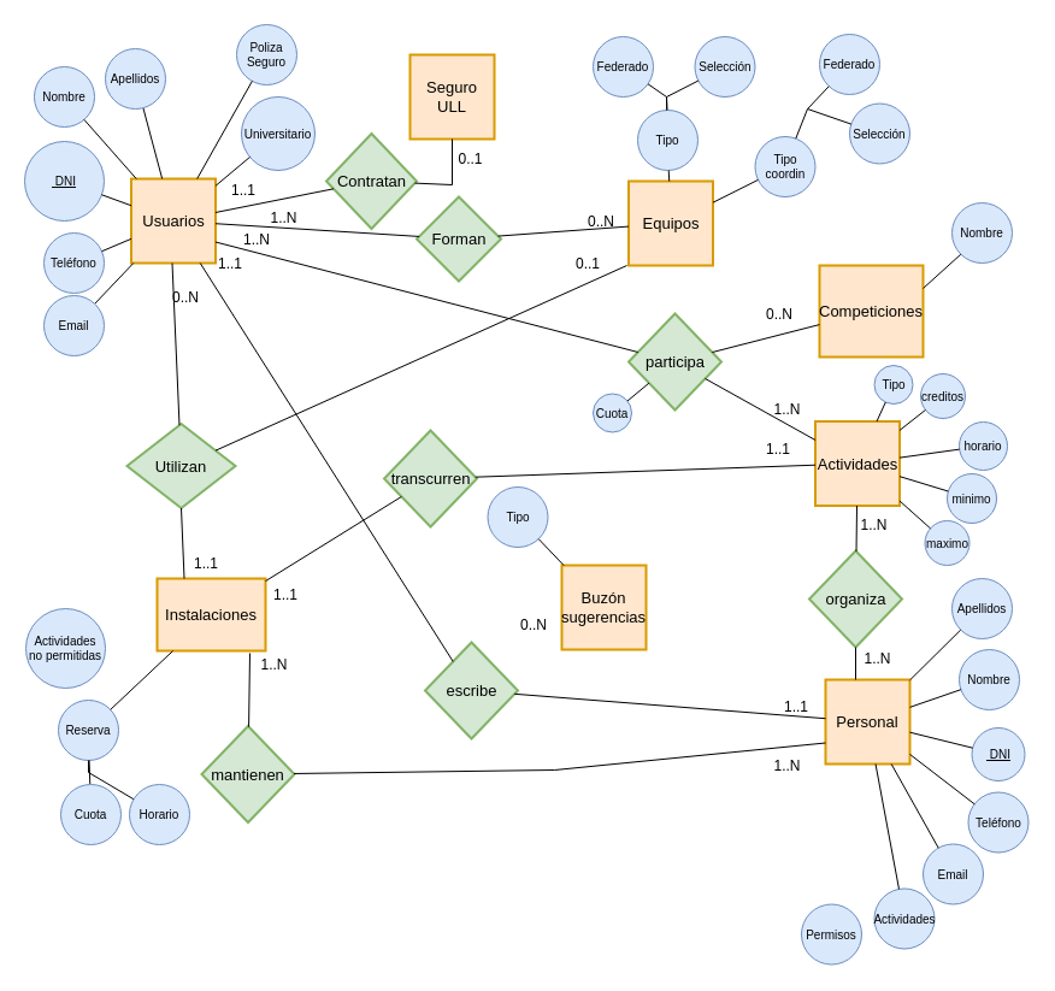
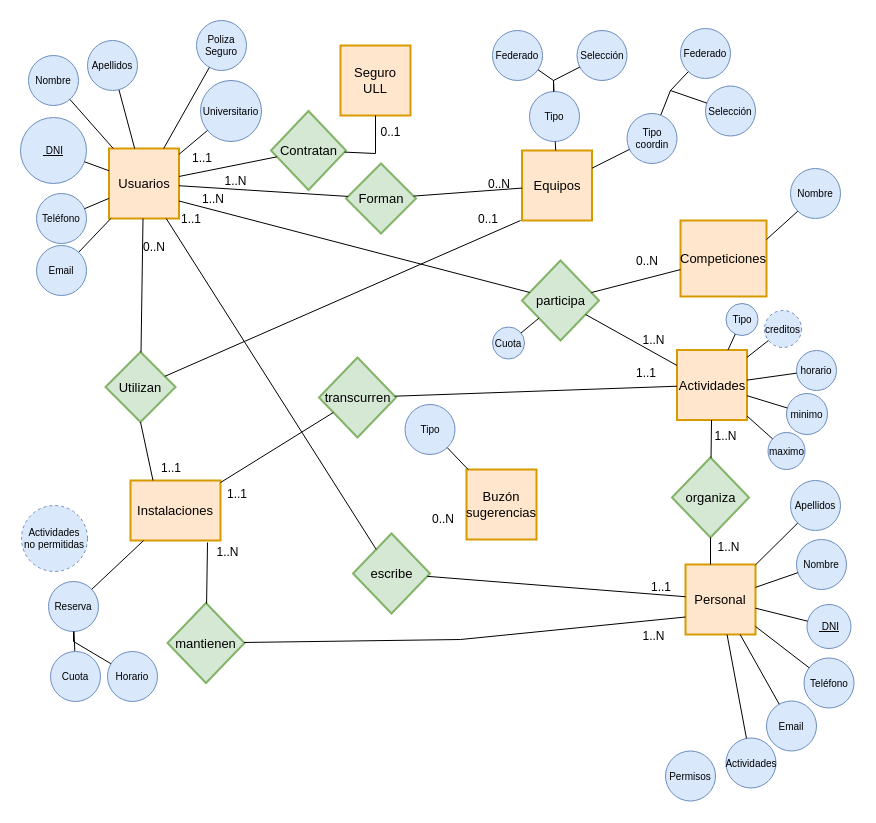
- <mxCell id="86" value="creditos" style="ellipse;whiteSpace=wrap;html=1;aspect=fixed;fontSize=10;fillColor=#dae8fc;strokeColor=#6c8ebf;" parent="1" vertex="1"><mxGeometry x="764" y="310" width="37" height="37" as="geometry" /></mxCell>
+ <mxCell id="86" value="creditos" style="ellipse;whiteSpace=wrap;html=1;aspect=fixed;fontSize=10;fillColor=#dae8fc;strokeColor=#6c8ebf;dashed=1;" parent="1" vertex="1"><mxGeometry x="764" y="310" width="37" height="37" as="geometry" /></mxCell>
- <mxCell id="7" value="Utilizan" style="shape=rhombus;strokeWidth=2;fontSize=13;perimeter=rhombusPerimeter;whiteSpace=wrap;html=1;align=center;fillColor=#d5e8d4;strokeColor=#82b366;" parent="1" vertex="1"><mxGeometry x="105" y="351.5" width="90" height="70" as="geometry" /></mxCell>
+ <mxCell id="7" value="Utilizan" style="shape=rhombus;strokeWidth=2;fontSize=13;perimeter=rhombusPerimeter;whiteSpace=wrap;html=1;align=center;fillColor=#d5e8d4;strokeColor=#82b366;" parent="1" vertex="1"><mxGeometry x="105" y="351.5" width="70" height="70" as="geometry" /></mxCell>
- <mxCell id="46" value="Actividades no permitidas" style="ellipse;whiteSpace=wrap;html=1;aspect=fixed;fontSize=10;fillColor=#dae8fc;strokeColor=#6c8ebf;" parent="1" vertex="1"><mxGeometry x="21" y="505" width="66" height="66" as="geometry" /></mxCell>
+ <mxCell id="46" value="Actividades no permitidas" style="ellipse;whiteSpace=wrap;html=1;aspect=fixed;fontSize=10;fillColor=#dae8fc;strokeColor=#6c8ebf;dashed=1;" parent="1" vertex="1"><mxGeometry x="21" y="505" width="66" height="66" as="geometry" /></mxCell>
